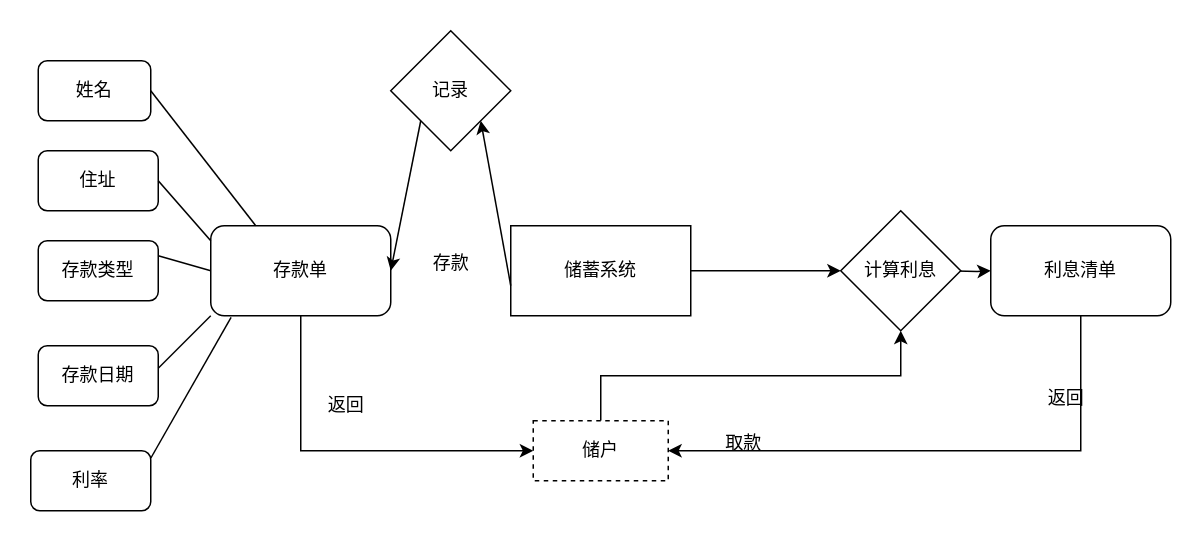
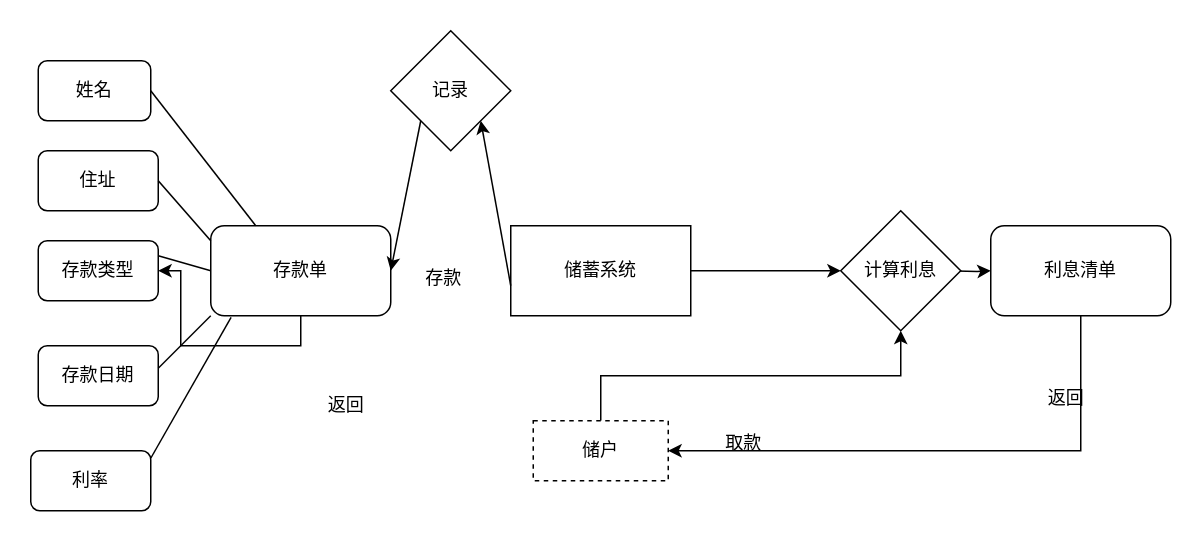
- <mxCell id="13" value="存款" style="text;html=1;align=center;verticalAlign=middle;resizable=0;points=[];autosize=1;strokeColor=none;fillColor=none;fontSize=12;fontFamily=Helvetica;fontColor=default;" vertex="1" parent="1"><mxGeometry x="275" y="160" width="50" height="30" as="geometry" /></mxCell>
+ <mxCell id="13" value="存款" style="text;html=1;align=center;verticalAlign=middle;resizable=0;points=[];autosize=1;strokeColor=none;fillColor=none;fontSize=12;fontFamily=Helvetica;fontColor=default;" vertex="1" parent="1"><mxGeometry x="270" y="170" width="50" height="30" as="geometry" /></mxCell>
- <mxCell id="6" style="edgeStyle=orthogonalEdgeStyle;rounded=0;orthogonalLoop=1;jettySize=auto;html=1;exitX=0.5;exitY=1;exitDx=0;exitDy=0;entryX=0;entryY=0.5;entryDx=0;entryDy=0;fontFamily=Helvetica;fontSize=12;fontColor=default;" edge="1" parent="1" source="7" target="3"><mxGeometry relative="1" as="geometry" /></mxCell>
+ <mxCell id="6" style="edgeStyle=orthogonalEdgeStyle;rounded=0;orthogonalLoop=1;jettySize=auto;html=1;exitX=0.5;exitY=1;exitDx=0;exitDy=0;fontFamily=Helvetica;fontSize=12;fontColor=default;" edge="1" parent="1" source="7" target="10"><mxGeometry relative="1" as="geometry" /></mxCell>
